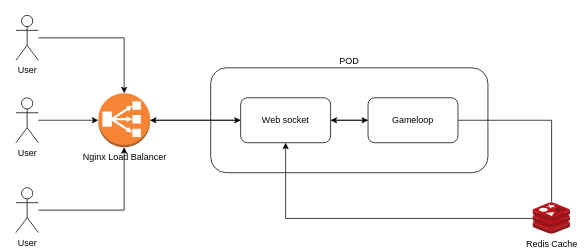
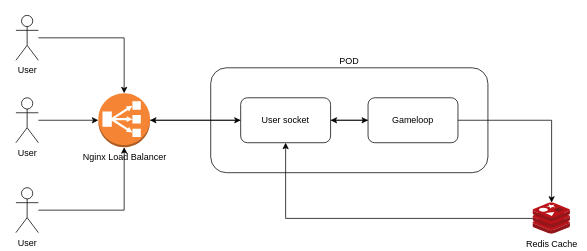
- <mxCell id="15" value="Web socket" style="rounded=1;whiteSpace=wrap;html=1;" vertex="1" parent="11"><mxGeometry width="120" height="60" as="geometry" /></mxCell>
+ <mxCell id="15" value="User socket" style="rounded=1;whiteSpace=wrap;html=1;" vertex="1" parent="11"><mxGeometry width="120" height="60" as="geometry" /></mxCell>
- <mxCell id="6" style="edgeStyle=orthogonalEdgeStyle;rounded=0;orthogonalLoop=1;jettySize=auto;html=1;endArrow=none;" edge="1" parent="1" source="13" target="8"><mxGeometry relative="1" as="geometry" /></mxCell>
+ <mxCell id="6" style="edgeStyle=orthogonalEdgeStyle;rounded=0;orthogonalLoop=1;jettySize=auto;html=1;" edge="1" parent="1" source="13" target="8"><mxGeometry relative="1" as="geometry" /></mxCell>
